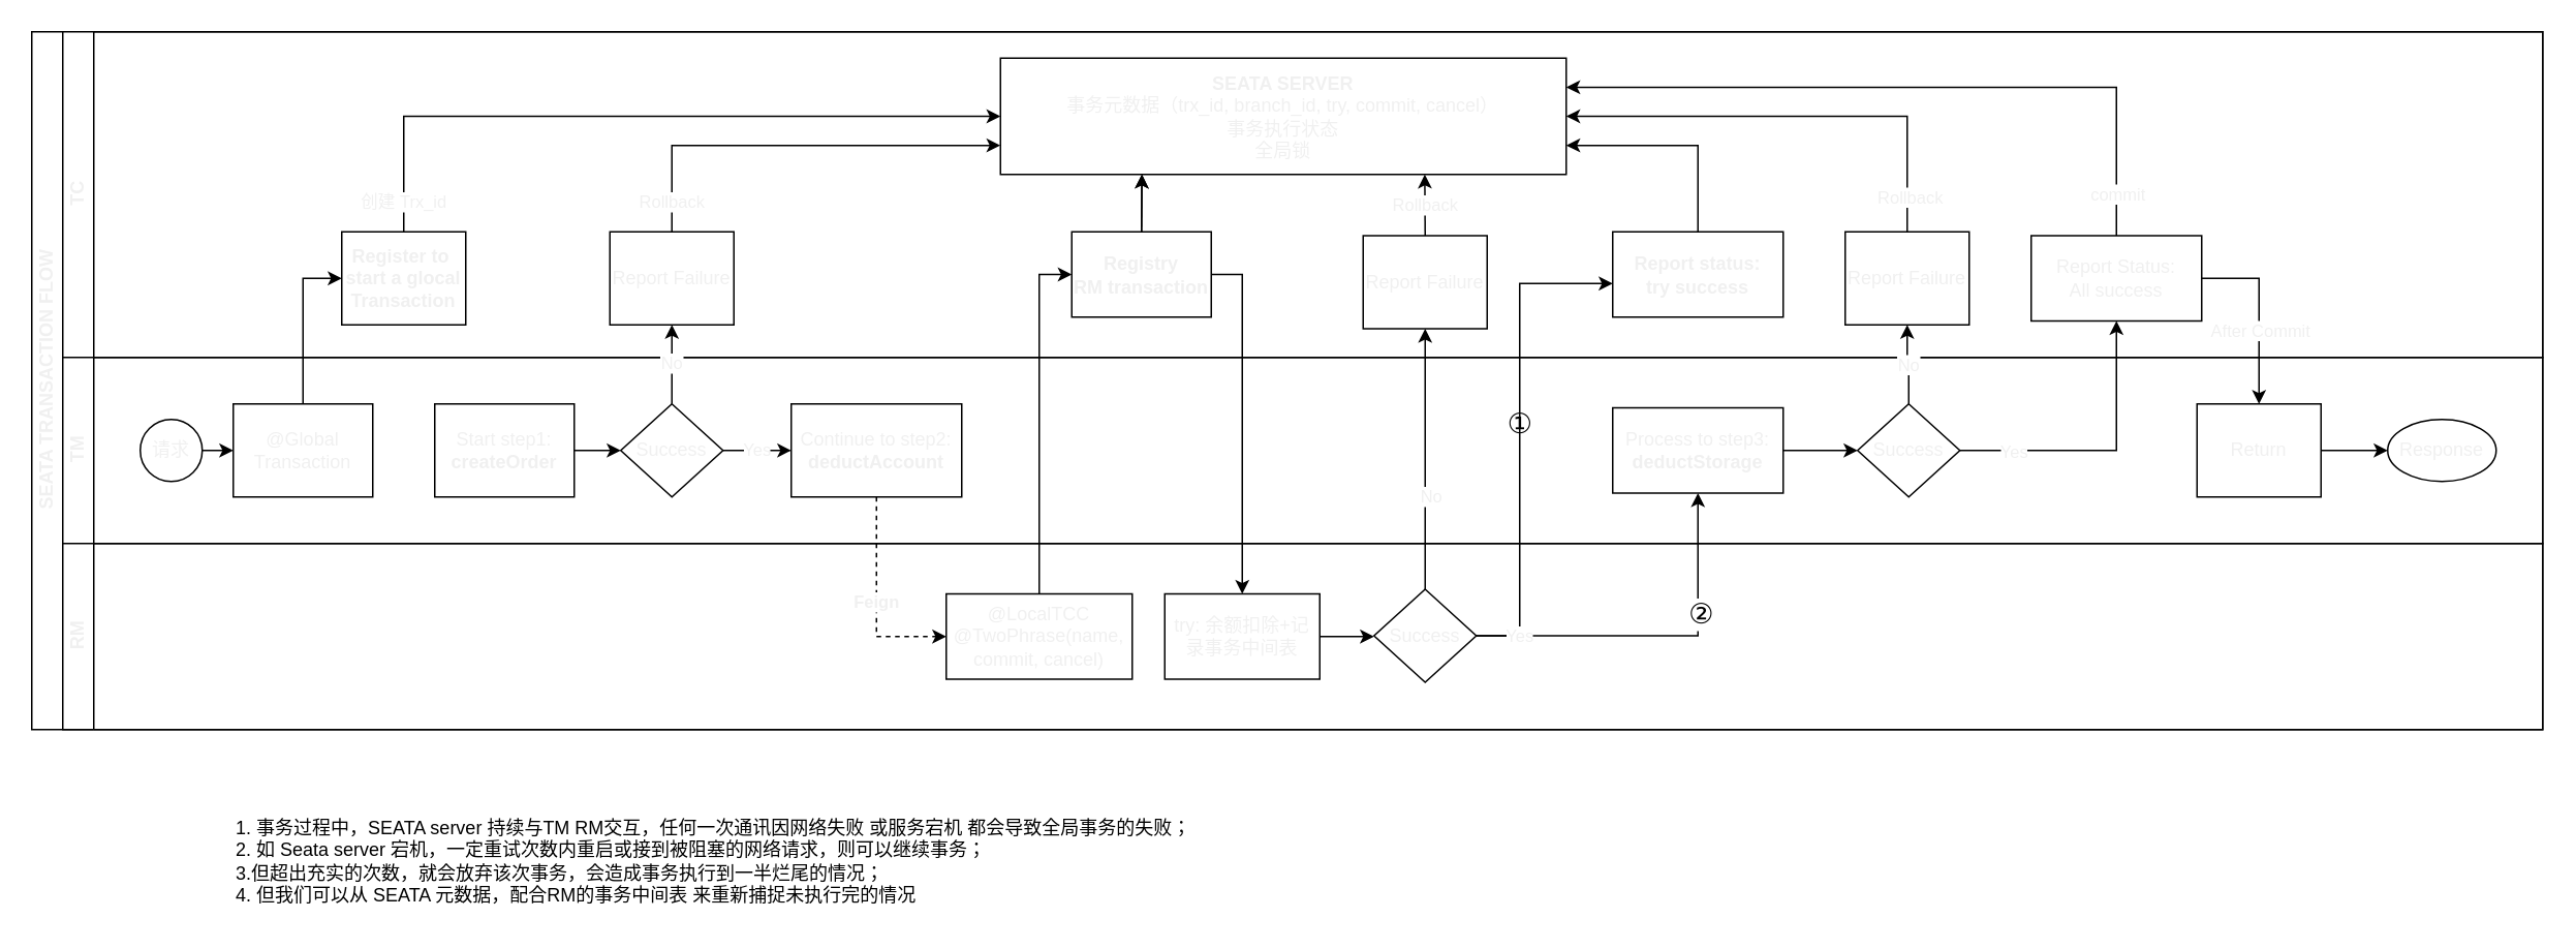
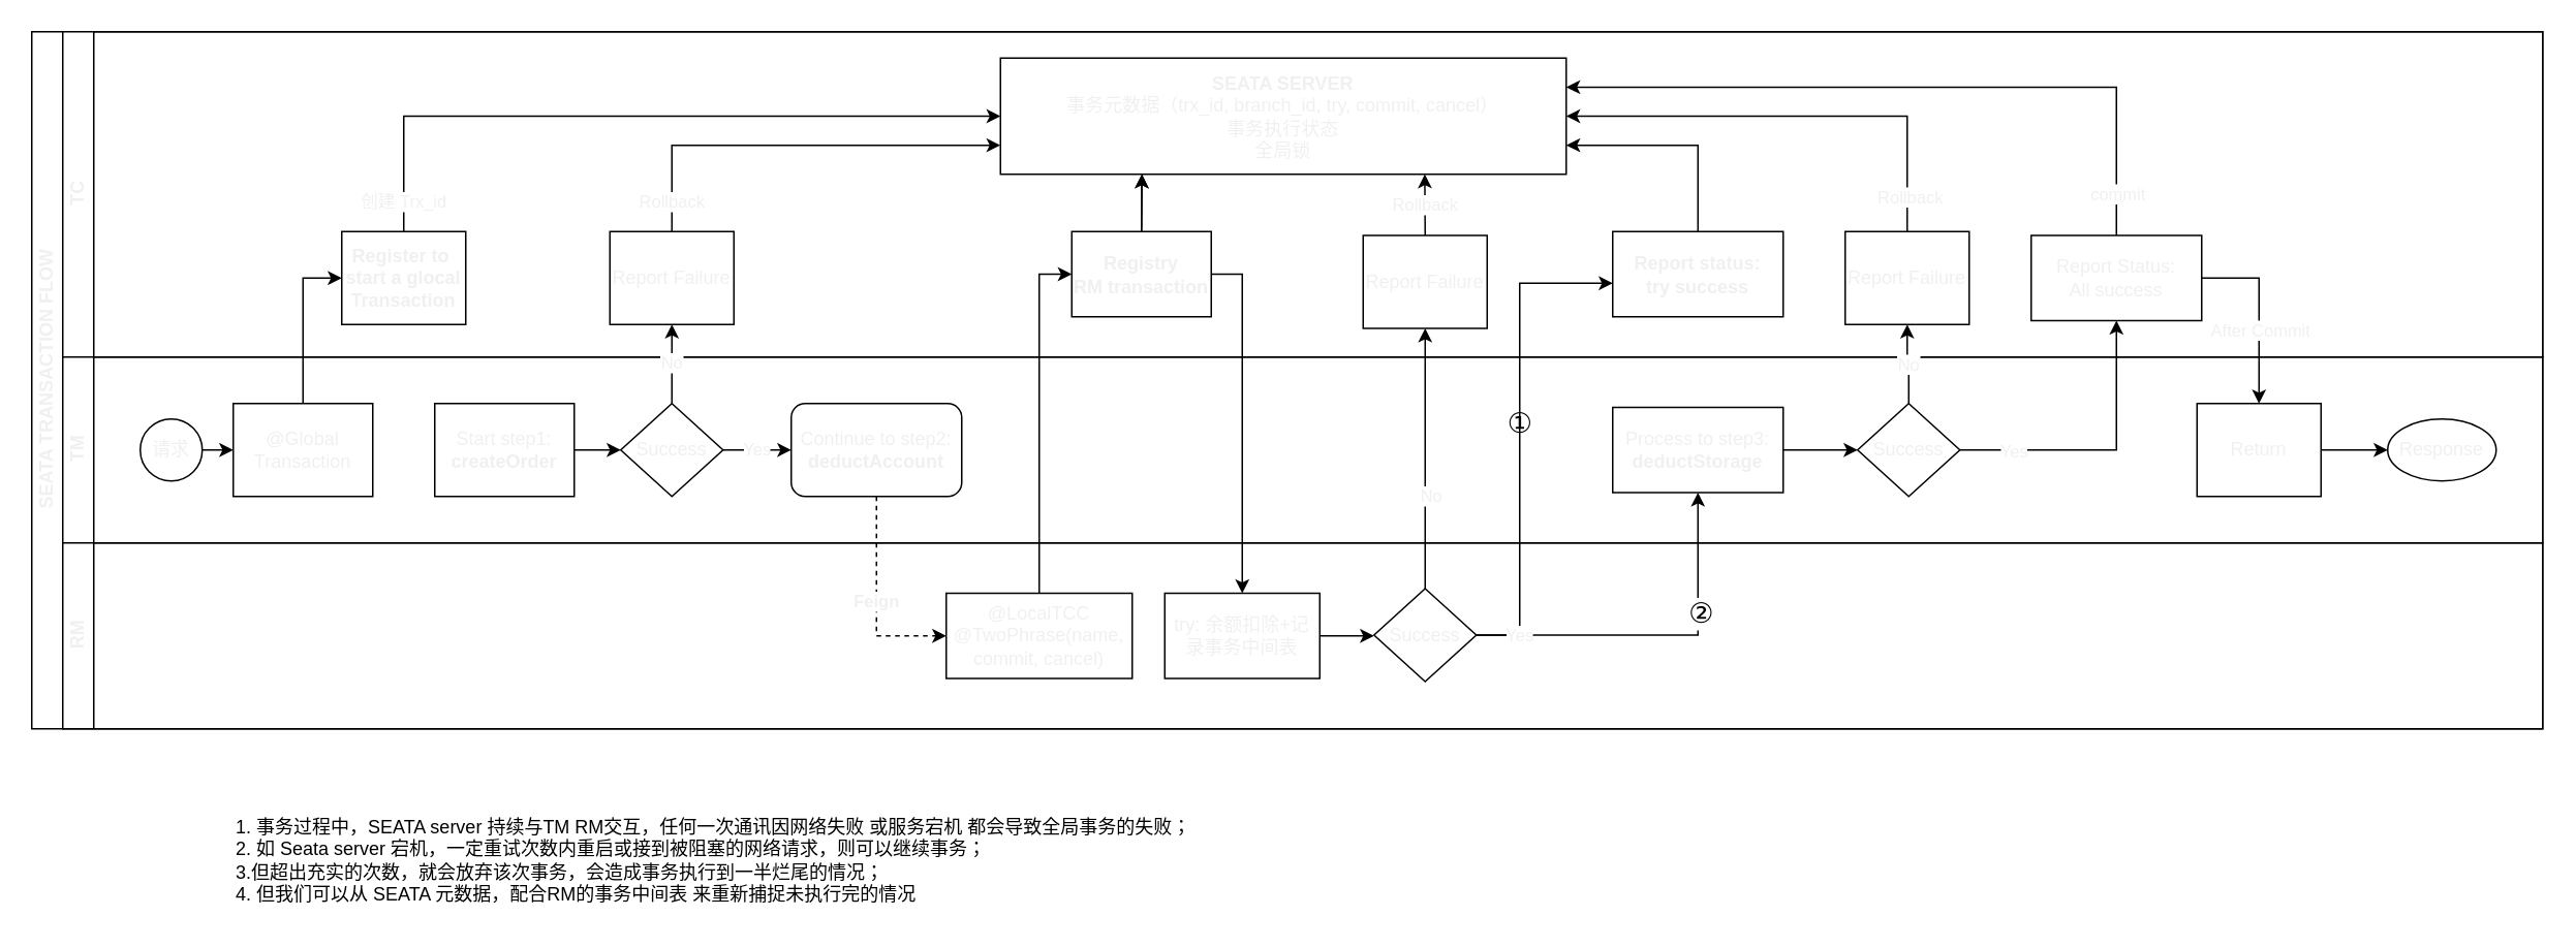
- <mxCell id="32" value="Continue to step2:&lt;br&gt;&lt;b&gt;deductAccount&lt;/b&gt;" style="rounded=0;whiteSpace=wrap;html=1;fontFamily=Helvetica;fontSize=12;fontColor=#F0F0F0;align=center;" parent="24" vertex="1"><mxGeometry x="470" y="30" width="110" height="60" as="geometry" /></mxCell>
+ <mxCell id="32" value="Continue to step2:&lt;br&gt;&lt;b&gt;deductAccount&lt;/b&gt;" style="whiteSpace=wrap;html=1;fontFamily=Helvetica;fontSize=12;fontColor=#F0F0F0;align=center;rounded=1;" parent="24" vertex="1"><mxGeometry x="470" y="30" width="110" height="60" as="geometry" /></mxCell>
